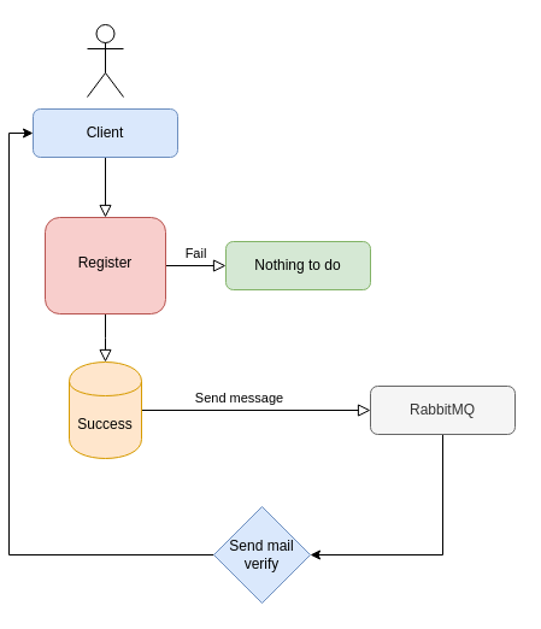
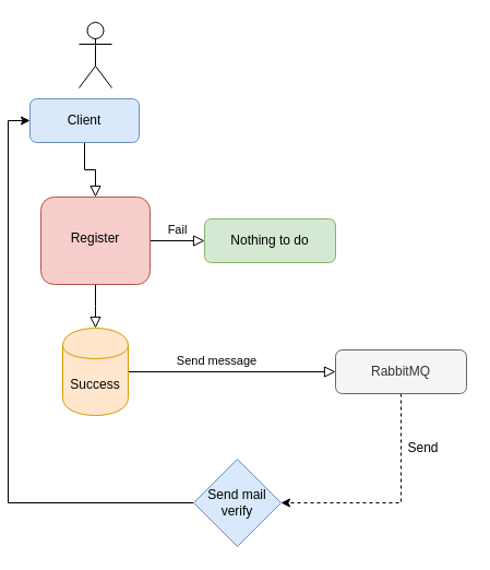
- <mxCell id="3" value="Client" style="rounded=1;whiteSpace=wrap;html=1;fontSize=12;glass=0;strokeWidth=1;shadow=0;fillColor=#dae8fc;strokeColor=#6c8ebf;" parent="1" vertex="1"><mxGeometry x="20" y="90" width="120" height="40" as="geometry" /></mxCell>
+ <mxCell id="3" value="Client" style="rounded=1;whiteSpace=wrap;html=1;fontSize=12;glass=0;strokeWidth=1;shadow=0;fillColor=#dae8fc;strokeColor=#6c8ebf;" parent="1" vertex="1"><mxGeometry x="20" y="90" width="100" height="40" as="geometry" /></mxCell>
+ <mxCell id="15" value="Send" style="text;html=1;align=center;verticalAlign=middle;resizable=0;points=[];autosize=1;" vertex="1" parent="1"><mxGeometry x="360" y="400" width="40" height="20" as="geometry" /></mxCell>
- <mxCell id="9" style="edgeStyle=orthogonalEdgeStyle;rounded=0;orthogonalLoop=1;jettySize=auto;html=1;entryX=1;entryY=0.5;entryDx=0;entryDy=0;" edge="1" parent="1" source="10" target="14"><mxGeometry relative="1" as="geometry"><Array as="points"><mxPoint x="360" y="460" /></Array></mxGeometry></mxCell>
+ <mxCell id="9" style="edgeStyle=orthogonalEdgeStyle;rounded=0;orthogonalLoop=1;jettySize=auto;html=1;entryX=1;entryY=0.5;entryDx=0;entryDy=0;dashed=1;" edge="1" parent="1" source="10" target="14"><mxGeometry relative="1" as="geometry"><Array as="points"><mxPoint x="360" y="460" /></Array></mxGeometry></mxCell>
